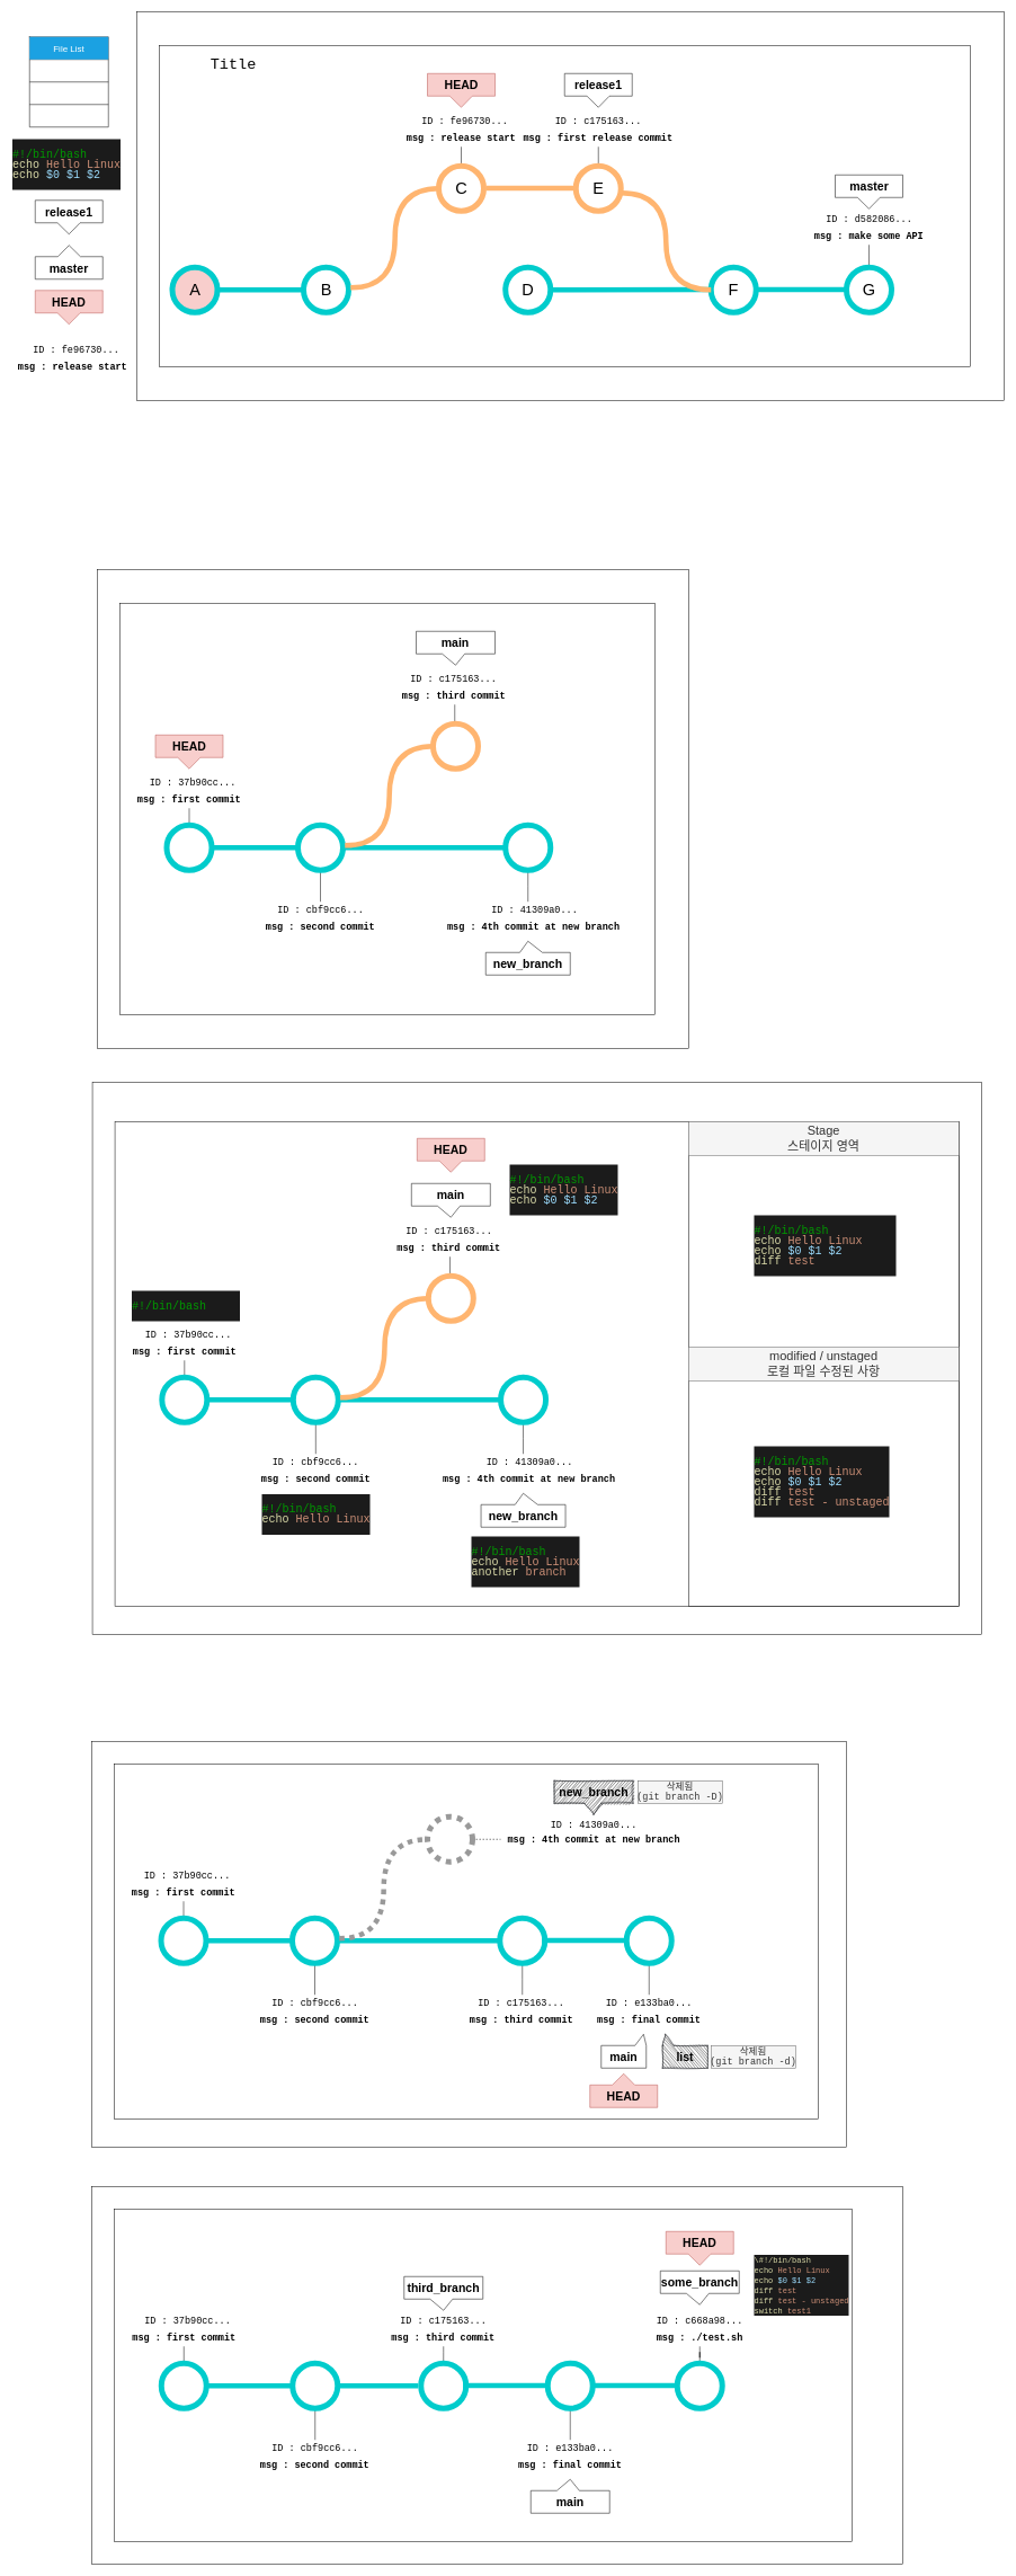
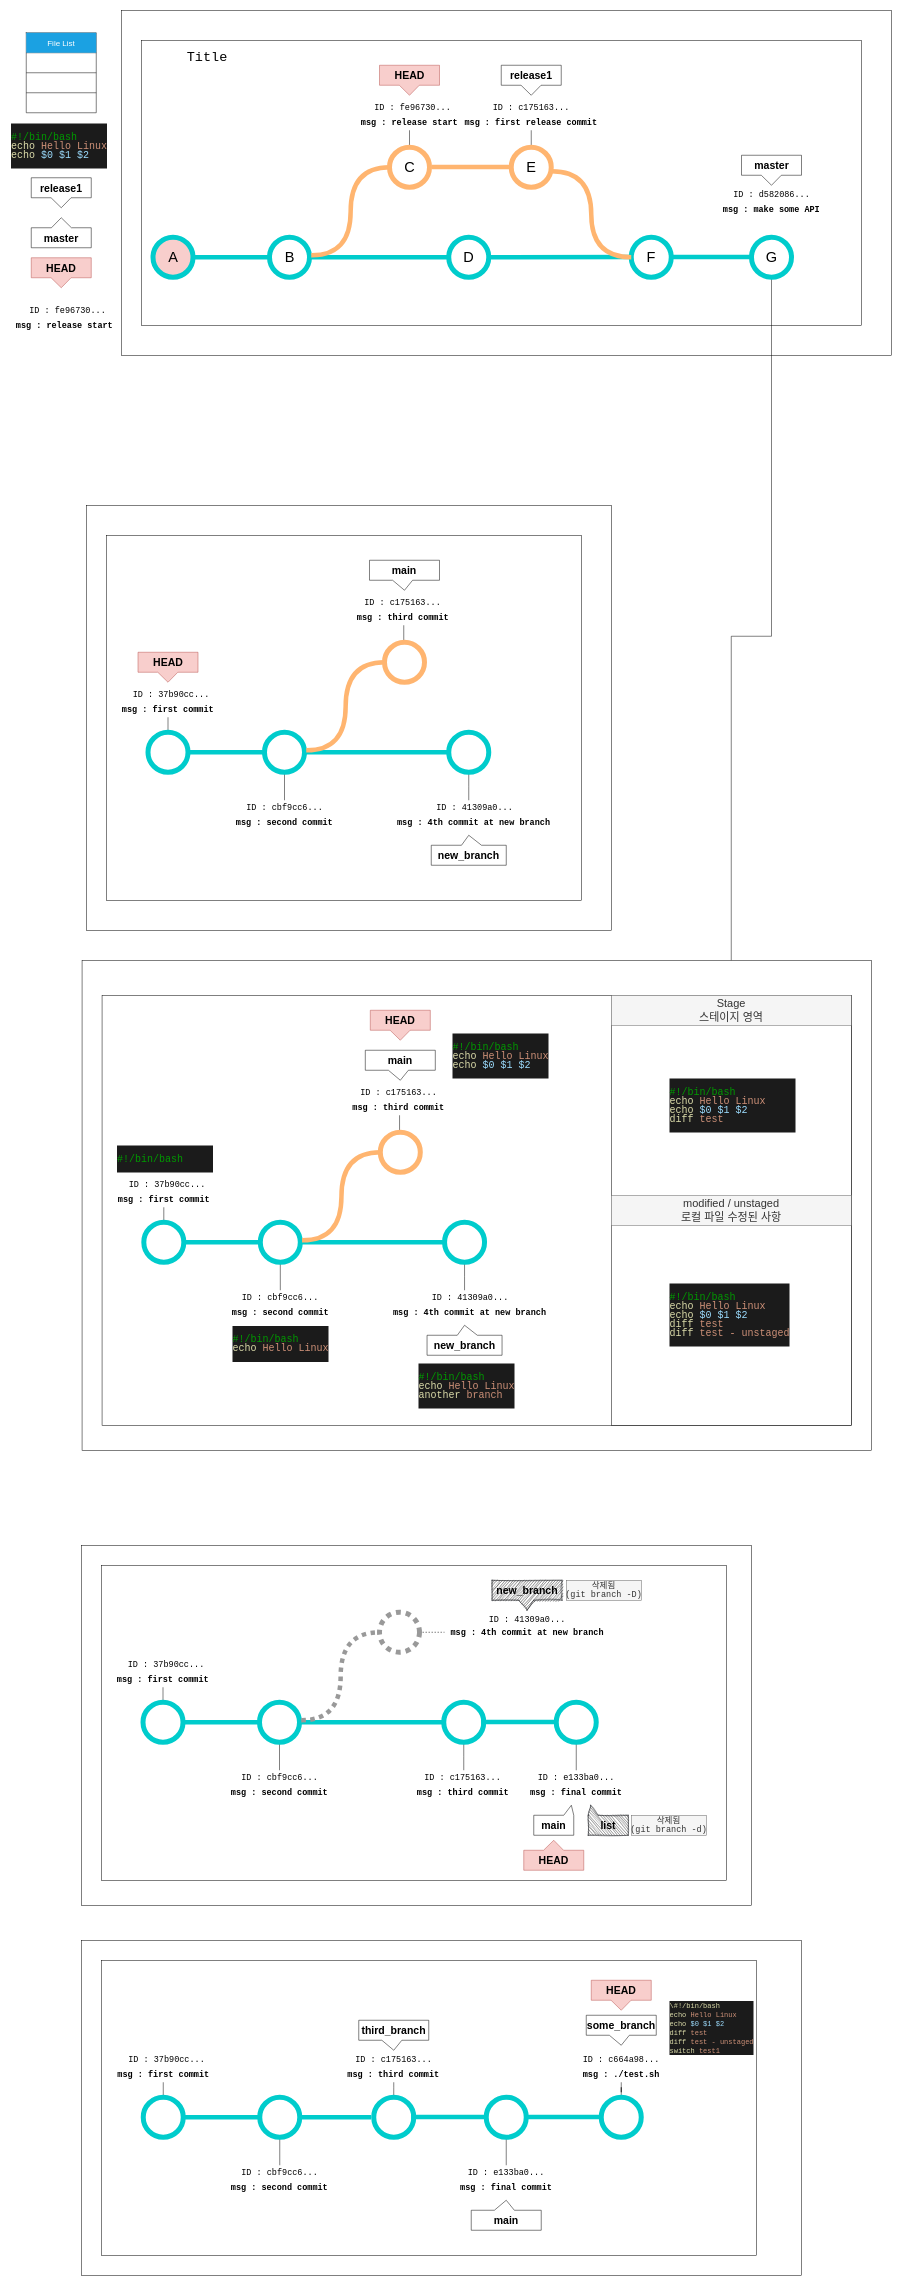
- <mxCell id="17" style="edgeStyle=orthogonalEdgeStyle;rounded=0;orthogonalLoop=1;jettySize=auto;html=1;entryX=0.5;entryY=1;entryDx=0;entryDy=0;endArrow=none;endFill=0;" parent="1" source="18" target="25" edge="1"><mxGeometry relative="1" as="geometry" /></mxCell>
+ <mxCell id="17" style="edgeStyle=orthogonalEdgeStyle;rounded=0;orthogonalLoop=1;jettySize=auto;html=1;endArrow=none;endFill=0;" parent="1" source="18" target="98" edge="1"><mxGeometry relative="1" as="geometry" /></mxCell>
+ <mxCell id="7" value="" style="edgeStyle=orthogonalEdgeStyle;rounded=0;orthogonalLoop=1;jettySize=auto;html=1;exitX=1;exitY=0.5;exitDx=0;exitDy=0;entryX=0;entryY=0.5;entryDx=0;entryDy=0;strokeWidth=9;endArrow=none;endFill=0;curved=1;strokeColor=#00CCCC;" parent="1" source="6" target="8" edge="1"><mxGeometry relative="1" as="geometry"><mxPoint x="905.5" y="514" as="targetPoint" /><mxPoint x="698.5" y="514" as="sourcePoint" /></mxGeometry></mxCell>
- <mxCell id="160" value="&lt;div style=&quot;font-family: Menlo, Monaco, &amp;quot;Courier New&amp;quot;, monospace; line-height: 18px; white-space: pre; font-size: 17px;&quot;&gt;&lt;span style=&quot;font-size: 17px;&quot;&gt;ID : c668a98...&lt;/span&gt;&lt;/div&gt;" style="text;strokeColor=none;align=center;fillColor=none;html=1;verticalAlign=middle;whiteSpace=wrap;rounded=0;labelBackgroundColor=none;fontColor=default;fontSize=17;" vertex="1" parent="1"><mxGeometry x="1157.01" y="4104" width="170" height="30" as="geometry" /></mxCell>
+ <mxCell id="160" value="&lt;div style=&quot;font-family: Menlo, Monaco, &amp;quot;Courier New&amp;quot;, monospace; line-height: 18px; white-space: pre; font-size: 17px;&quot;&gt;&lt;span style=&quot;font-size: 17px;&quot;&gt;ID : c664a98...&lt;/span&gt;&lt;/div&gt;" style="text;strokeColor=none;align=center;fillColor=none;html=1;verticalAlign=middle;whiteSpace=wrap;rounded=0;labelBackgroundColor=none;fontColor=default;fontSize=17;" vertex="1" parent="1"><mxGeometry x="1157.01" y="4104" width="170" height="30" as="geometry" /></mxCell>
